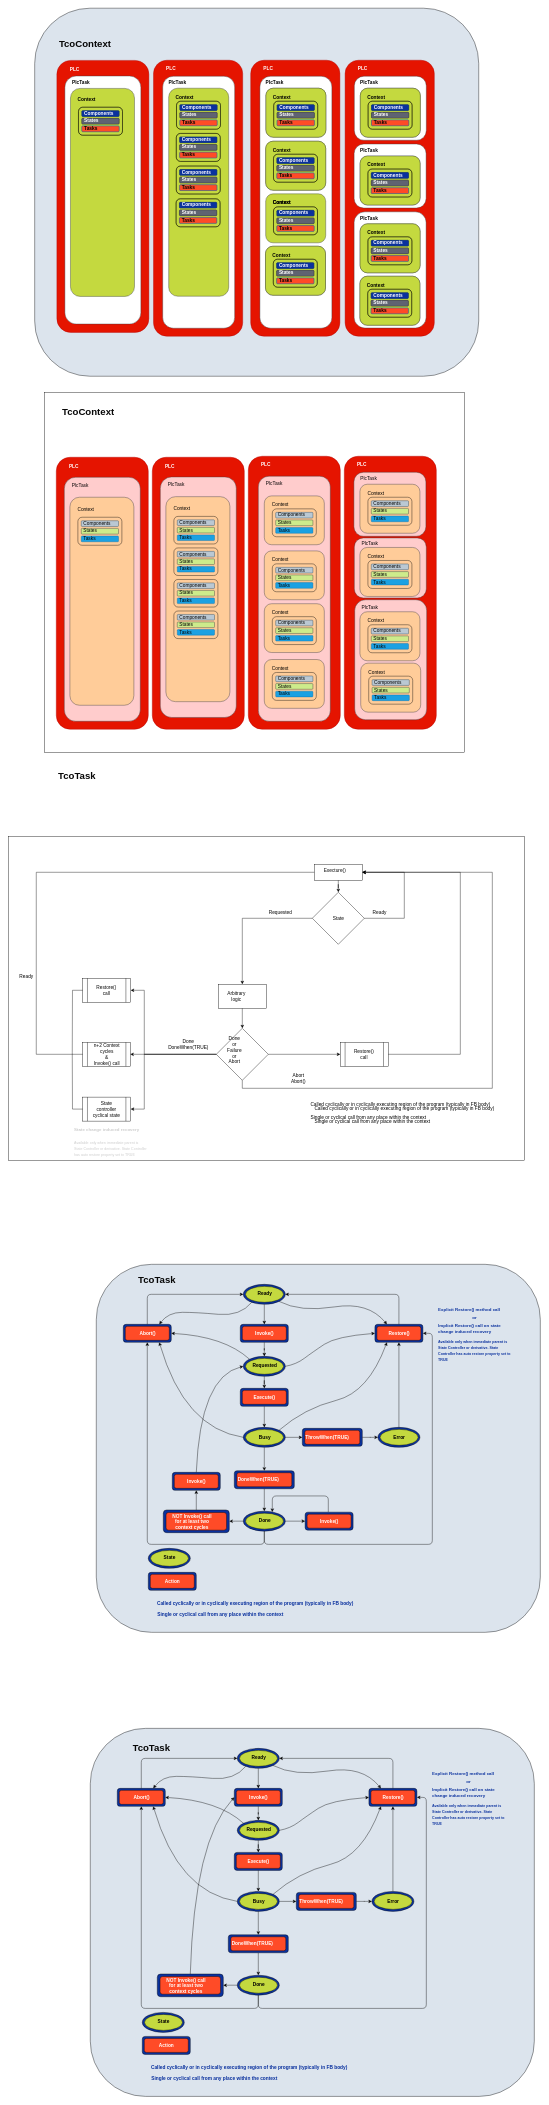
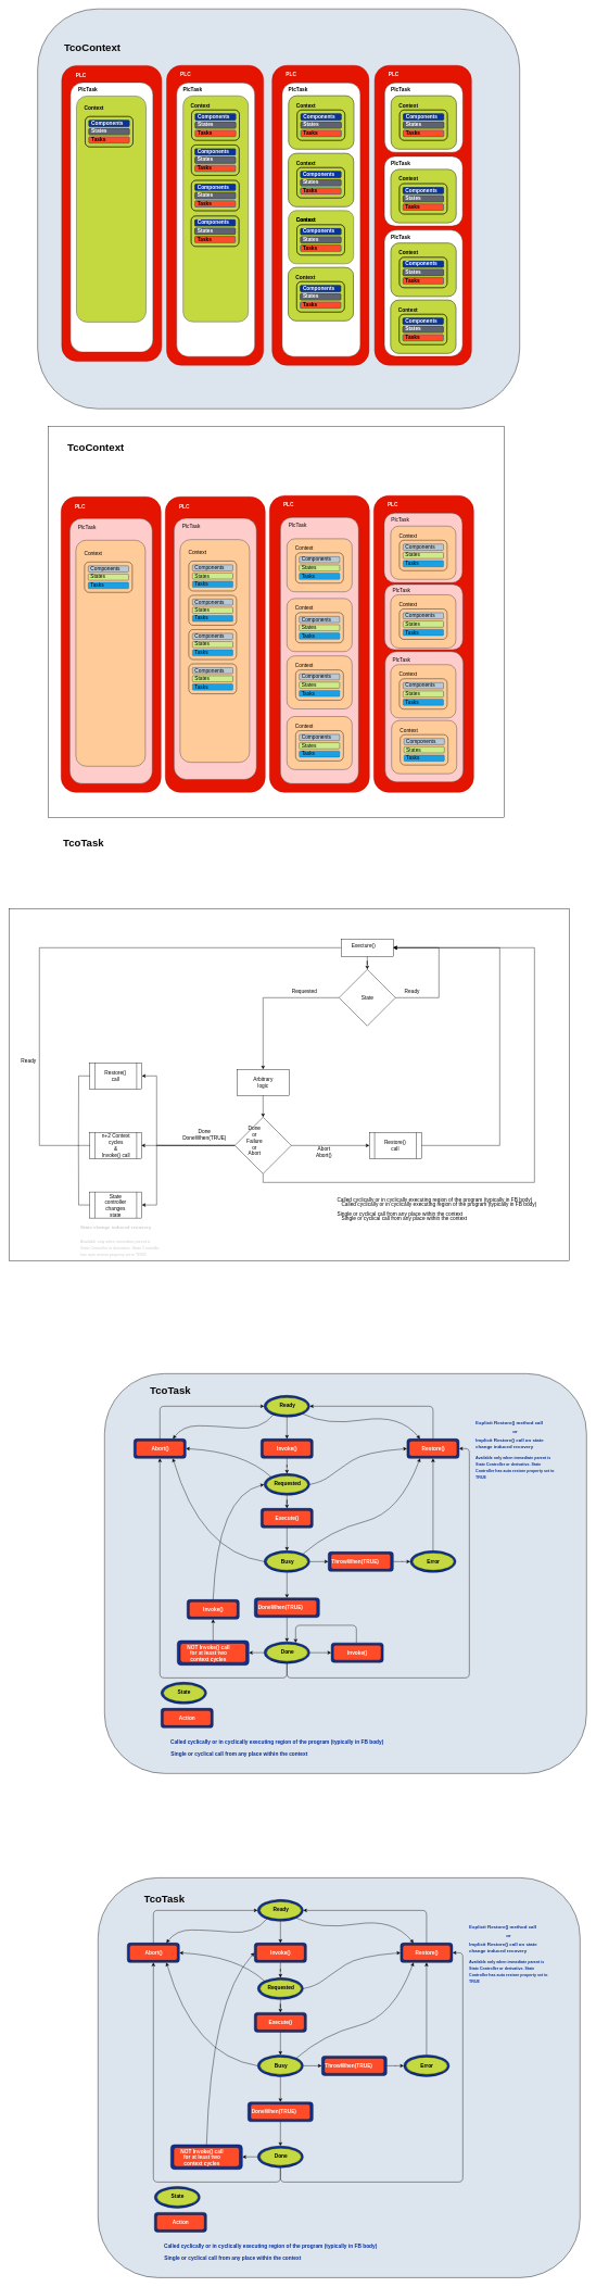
- <mxCell id="344" value="&lt;font color=&quot;#080808&quot;&gt;Arbitrary logic&lt;/font&gt;" style="text;html=1;strokeColor=none;align=center;verticalAlign=middle;whiteSpace=wrap;rounded=0;fontColor=#FFFFFF;" parent="1" vertex="1"><mxGeometry x="552.5" y="2480" width="75" height="20" as="geometry" /></mxCell>
+ <mxCell id="344" value="&lt;font color=&quot;#080808&quot;&gt;Arbitrary logic&lt;/font&gt;" style="text;html=1;strokeColor=none;align=center;verticalAlign=middle;whiteSpace=wrap;rounded=0;fontColor=#FFFFFF;" parent="1" vertex="1"><mxGeometry x="567.5" y="2480" width="75" height="20" as="geometry" /></mxCell>
- <mxCell id="366" value="&lt;font color=&quot;#000000&quot;&gt;Abort&lt;br&gt;Abort()&lt;br&gt;&lt;/font&gt;" style="text;html=1;align=center;verticalAlign=middle;resizable=0;points=[];autosize=1;strokeColor=none;fontColor=#FFFFFF;" parent="1" vertex="1"><mxGeometry x="720" y="2680" width="50" height="30" as="geometry" /></mxCell>
+ <mxCell id="366" value="&lt;font color=&quot;#000000&quot;&gt;Abort&lt;br&gt;Abort()&lt;br&gt;&lt;/font&gt;" style="text;html=1;align=center;verticalAlign=middle;resizable=0;points=[];autosize=1;strokeColor=none;fontColor=#FFFFFF;" parent="1" vertex="1"><mxGeometry x="720" y="2635" width="50" height="30" as="geometry" /></mxCell>
- <mxCell id="375" value="&lt;font color=&quot;#080808&quot;&gt;State controller&lt;br&gt;cyclical state&lt;br&gt;&lt;/font&gt;" style="text;html=1;strokeColor=none;align=center;verticalAlign=middle;whiteSpace=wrap;rounded=0;fontColor=#FFFFFF;" parent="1" vertex="1"><mxGeometry x="227.5" y="2748" width="75" height="50" as="geometry" /></mxCell>
+ <mxCell id="375" value="&lt;font color=&quot;#080808&quot;&gt;State controller&lt;br&gt;changes state&lt;br&gt;&lt;/font&gt;" style="text;html=1;strokeColor=none;align=center;verticalAlign=middle;whiteSpace=wrap;rounded=0;fontColor=#FFFFFF;" parent="1" vertex="1"><mxGeometry x="227.5" y="2748" width="75" height="50" as="geometry" /></mxCell>
